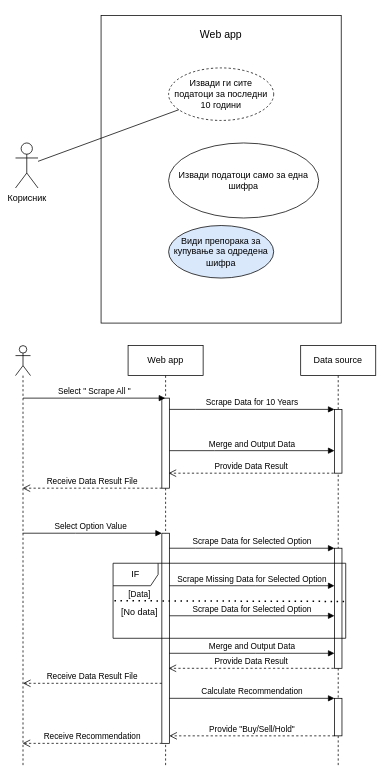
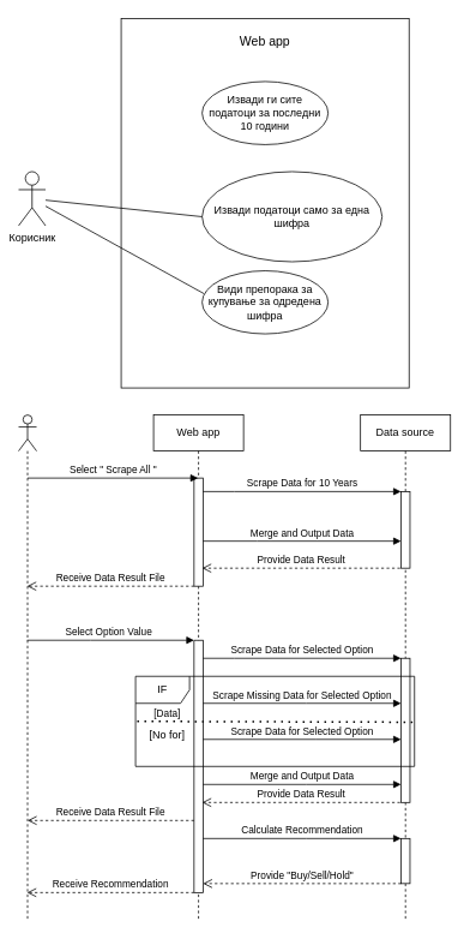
- <mxCell id="4" value="Извади ги сите податоци за последни 10 години" style="ellipse;whiteSpace=wrap;html=1;dashed=1;" vertex="1" parent="1"><mxGeometry x="224" y="90" width="140" height="70" as="geometry" /></mxCell>
+ <mxCell id="4" value="Извади ги сите податоци за последни 10 години" style="ellipse;whiteSpace=wrap;html=1;" vertex="1" parent="1"><mxGeometry x="224" y="90" width="140" height="70" as="geometry" /></mxCell>
- <mxCell id="9" value="" style="endArrow=none;html=1;rounded=0;" edge="1" parent="1" source="2" target="4"><mxGeometry width="50" height="50" relative="1" as="geometry"><mxPoint x="70" y="260" as="sourcePoint" /><mxPoint x="110" y="220" as="targetPoint" /></mxGeometry></mxCell>
+ <mxCell id="9" value="" style="endArrow=none;html=1;rounded=0;entryX=0.015;entryY=0.363;entryDx=0;entryDy=0;entryPerimeter=0;" edge="1" parent="1" source="2" target="7"><mxGeometry width="50" height="50" relative="1" as="geometry"><mxPoint x="70" y="260" as="sourcePoint" /><mxPoint x="110" y="220" as="targetPoint" /></mxGeometry></mxCell>
+ <mxCell id="8" value="" style="endArrow=none;html=1;rounded=0;entryX=0;entryY=0.5;entryDx=0;entryDy=0;" edge="1" parent="1" source="2" target="6"><mxGeometry width="50" height="50" relative="1" as="geometry"><mxPoint x="40" y="150" as="sourcePoint" /><mxPoint x="235" y="141" as="targetPoint" /></mxGeometry></mxCell>
- <mxCell id="7" value="Види препорака за купување за одредена шифра" style="ellipse;whiteSpace=wrap;html=1;fillColor=#dae8fc;" vertex="1" parent="1"><mxGeometry x="224" y="300" width="140" height="70" as="geometry" /></mxCell>
+ <mxCell id="7" value="Види препорака за купување за одредена шифра" style="ellipse;whiteSpace=wrap;html=1;" vertex="1" parent="1"><mxGeometry x="224" y="300" width="140" height="70" as="geometry" /></mxCell>
- <mxCell id="27" value="[No data]" style="text;html=1;align=center;verticalAlign=middle;resizable=0;points=[];autosize=1;strokeColor=none;fillColor=none;" vertex="1" parent="1"><mxGeometry x="150" y="800" width="70" height="30" as="geometry" /></mxCell>
+ <mxCell id="27" value="[No for]" style="text;html=1;align=center;verticalAlign=middle;resizable=0;points=[];autosize=1;strokeColor=none;fillColor=none;" vertex="1" parent="1"><mxGeometry x="150" y="800" width="70" height="30" as="geometry" /></mxCell>
